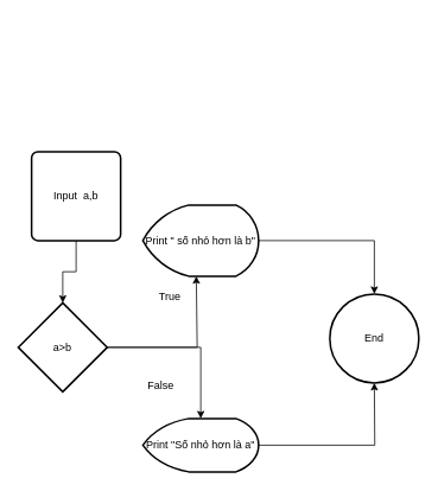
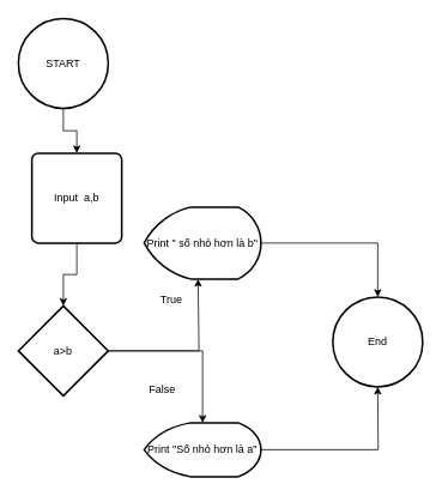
+ <mxCell id="3" value="START" style="strokeWidth=2;html=1;shape=mxgraph.flowchart.start_2;whiteSpace=wrap;" vertex="1" parent="1"><mxGeometry x="20" y="20" width="100" height="100" as="geometry" /></mxCell>
+ <mxCell id="2" style="edgeStyle=orthogonalEdgeStyle;rounded=0;orthogonalLoop=1;jettySize=auto;html=1;entryX=0.5;entryY=0;entryDx=0;entryDy=0;" edge="1" parent="1" source="3" target="5"><mxGeometry relative="1" as="geometry" /></mxCell>
